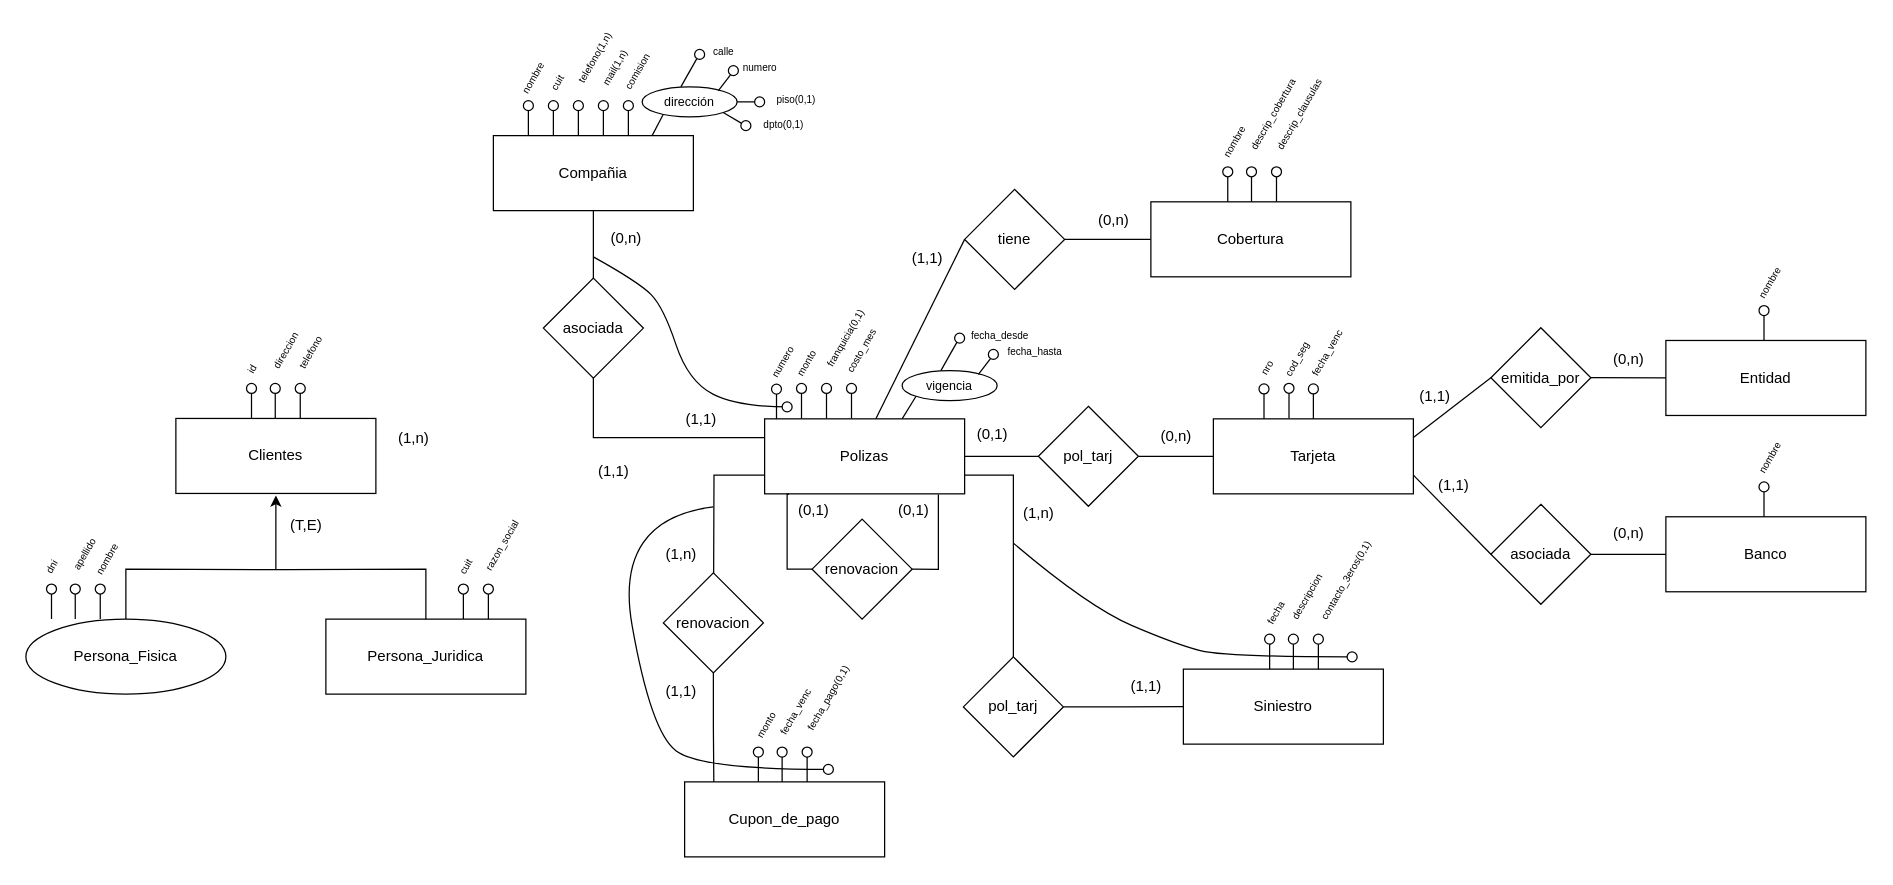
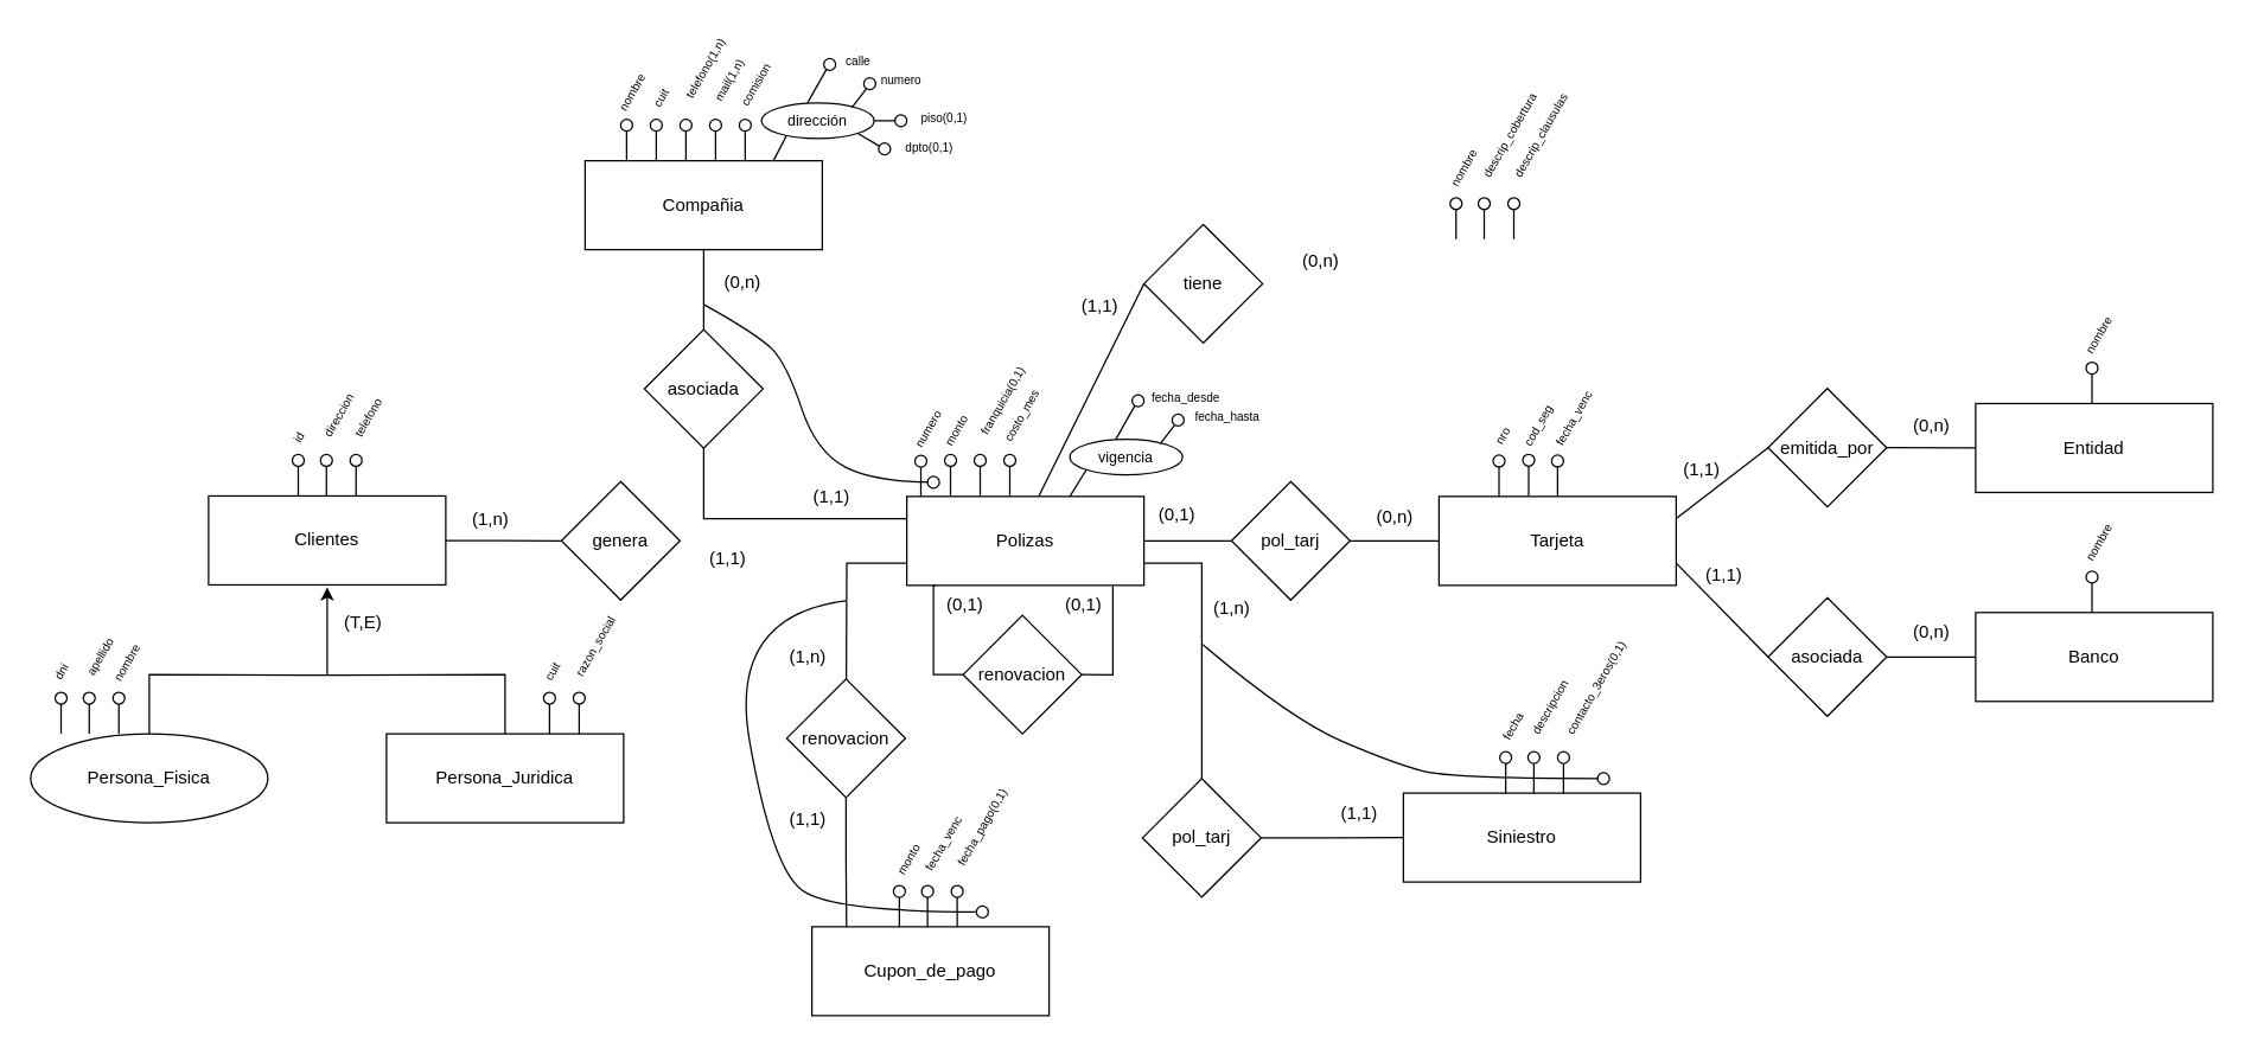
- <mxCell id="161" style="edgeStyle=orthogonalEdgeStyle;rounded=0;orthogonalLoop=1;jettySize=auto;html=1;entryX=0;entryY=0.5;entryDx=0;entryDy=0;endArrow=none;startFill=0;" parent="1" source="162" target="163" edge="1"><mxGeometry relative="1" as="geometry" /></mxCell>
- <mxCell id="163" value="Cobertura" style="rounded=0;whiteSpace=wrap;html=1;" parent="1" vertex="1"><mxGeometry x="920" y="155.96" width="160" height="60" as="geometry" /></mxCell>
+ <mxCell id="4" style="edgeStyle=orthogonalEdgeStyle;rounded=0;orthogonalLoop=1;jettySize=auto;html=1;entryX=0;entryY=0.5;entryDx=0;entryDy=0;endArrow=none;startFill=0;" parent="1" source="5" target="212" edge="1"><mxGeometry relative="1" as="geometry" /></mxCell>
+ <mxCell id="212" value="genera" style="rhombus;whiteSpace=wrap;html=1;" parent="1" vertex="1"><mxGeometry x="378" y="319.54" width="80" height="80" as="geometry" /></mxCell>
